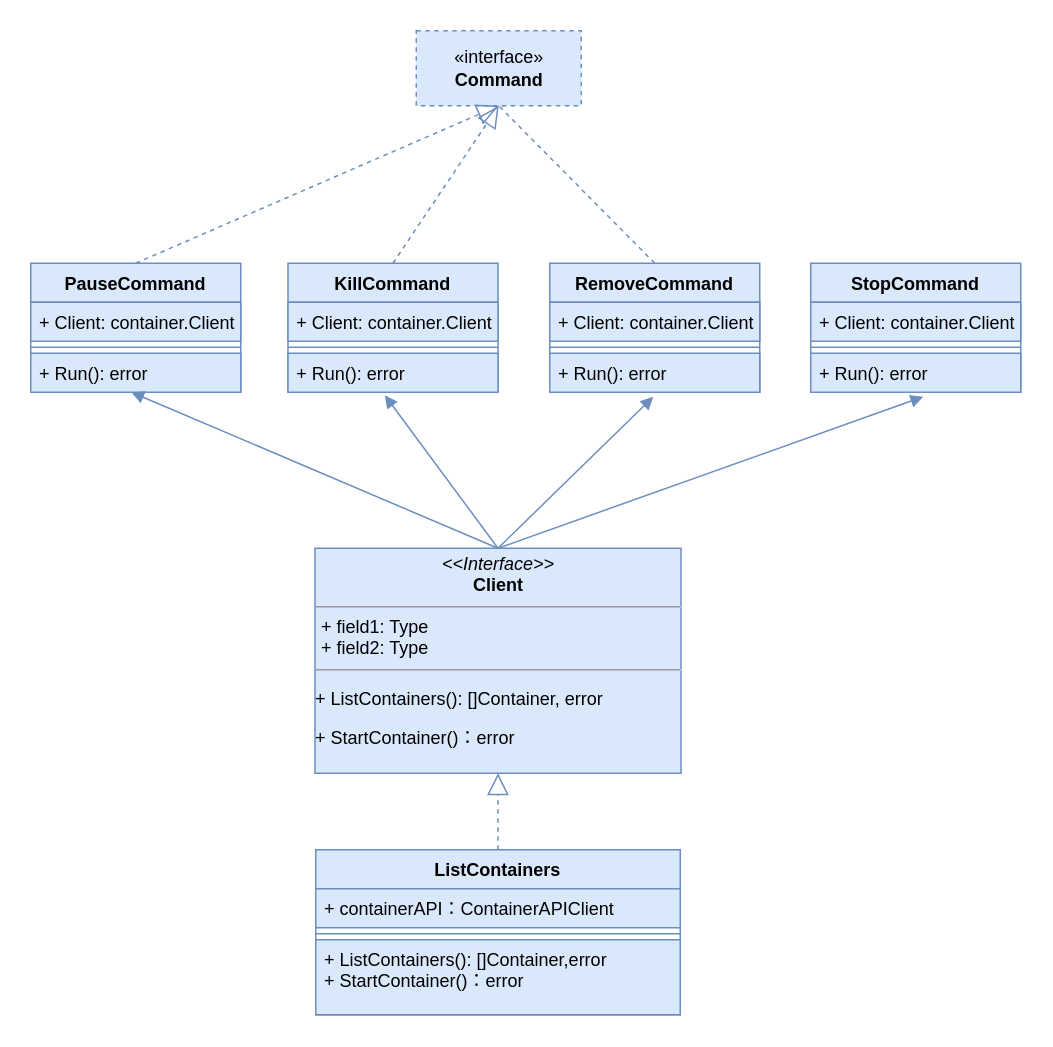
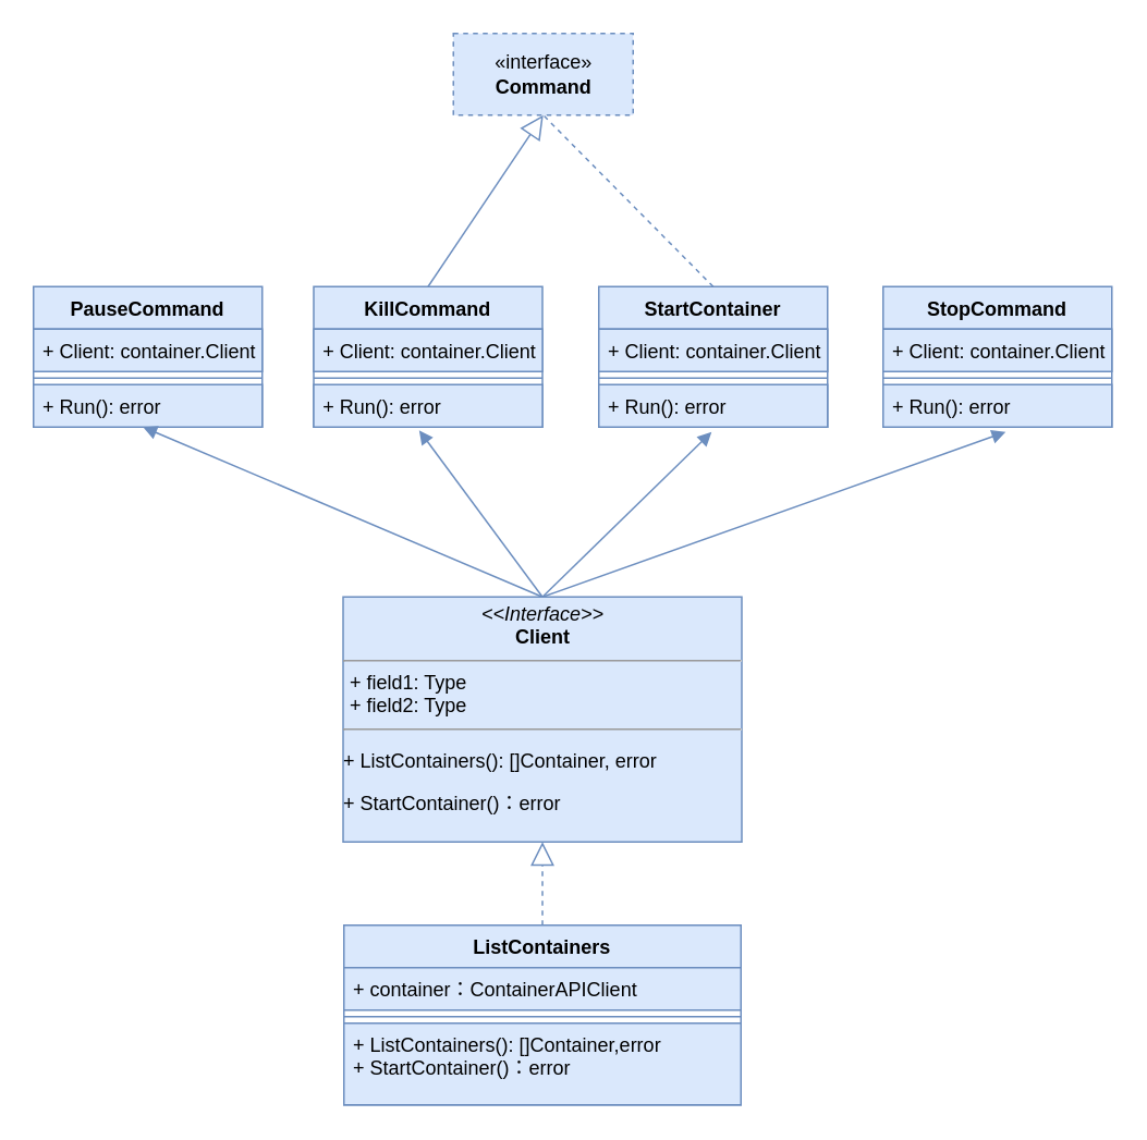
- <mxCell id="19" value="" style="endArrow=block;dashed=1;endFill=0;endSize=12;html=1;exitX=0.5;exitY=0;exitDx=0;exitDy=0;entryX=0.5;entryY=1;entryDx=0;entryDy=0;fillColor=#dae8fc;strokeColor=#6c8ebf;" edge="1" parent="1" source="3" target="2"><mxGeometry width="160" relative="1" as="geometry"><mxPoint x="100" y="155" as="sourcePoint" /><mxPoint x="260" y="155" as="targetPoint" /></mxGeometry></mxCell>
- <mxCell id="20" value="" style="endArrow=block;dashed=1;endFill=0;endSize=12;html=1;exitX=0.5;exitY=0;exitDx=0;exitDy=0;entryX=0.5;entryY=1;entryDx=0;entryDy=0;fillColor=#dae8fc;strokeColor=#6c8ebf;" edge="1" parent="1" source="7" target="2"><mxGeometry width="160" relative="1" as="geometry"><mxPoint x="108" y="505" as="sourcePoint" /><mxPoint x="320" y="105" as="targetPoint" /></mxGeometry></mxCell>
+ <mxCell id="20" value="" style="endArrow=block;dashed=0;endFill=0;endSize=12;html=1;exitX=0.5;exitY=0;exitDx=0;exitDy=0;entryX=0.5;entryY=1;entryDx=0;entryDy=0;fillColor=#dae8fc;strokeColor=#6c8ebf;" edge="1" parent="1" source="7" target="2"><mxGeometry width="160" relative="1" as="geometry"><mxPoint x="108" y="505" as="sourcePoint" /><mxPoint x="320" y="105" as="targetPoint" /></mxGeometry></mxCell>
- <mxCell id="11" value="RemoveCommand" style="swimlane;fontStyle=1;align=center;verticalAlign=top;childLayout=stackLayout;horizontal=1;startSize=26;horizontalStack=0;resizeParent=1;resizeParentMax=0;resizeLast=0;collapsible=1;marginBottom=0;fillColor=#dae8fc;strokeColor=#6c8ebf;" vertex="1" parent="1"><mxGeometry x="366" y="175" width="140" height="86" as="geometry" /></mxCell>
+ <mxCell id="11" value="StartContainer" style="swimlane;fontStyle=1;align=center;verticalAlign=top;childLayout=stackLayout;horizontal=1;startSize=26;horizontalStack=0;resizeParent=1;resizeParentMax=0;resizeLast=0;collapsible=1;marginBottom=0;fillColor=#dae8fc;strokeColor=#6c8ebf;" vertex="1" parent="1"><mxGeometry x="366" y="175" width="140" height="86" as="geometry" /></mxCell>
- <mxCell id="24" value="+ containerAPI：ContainerAPIClient" style="text;strokeColor=#6c8ebf;fillColor=#dae8fc;align=left;verticalAlign=top;spacingLeft=4;spacingRight=4;overflow=hidden;rotatable=0;points=[[0,0.5],[1,0.5]];portConstraint=eastwest;" vertex="1" parent="23"><mxGeometry y="26" width="243" height="26" as="geometry" /></mxCell>
+ <mxCell id="24" value="+ container：ContainerAPIClient" style="text;strokeColor=#6c8ebf;fillColor=#dae8fc;align=left;verticalAlign=top;spacingLeft=4;spacingRight=4;overflow=hidden;rotatable=0;points=[[0,0.5],[1,0.5]];portConstraint=eastwest;" vertex="1" parent="23"><mxGeometry y="26" width="243" height="26" as="geometry" /></mxCell>
